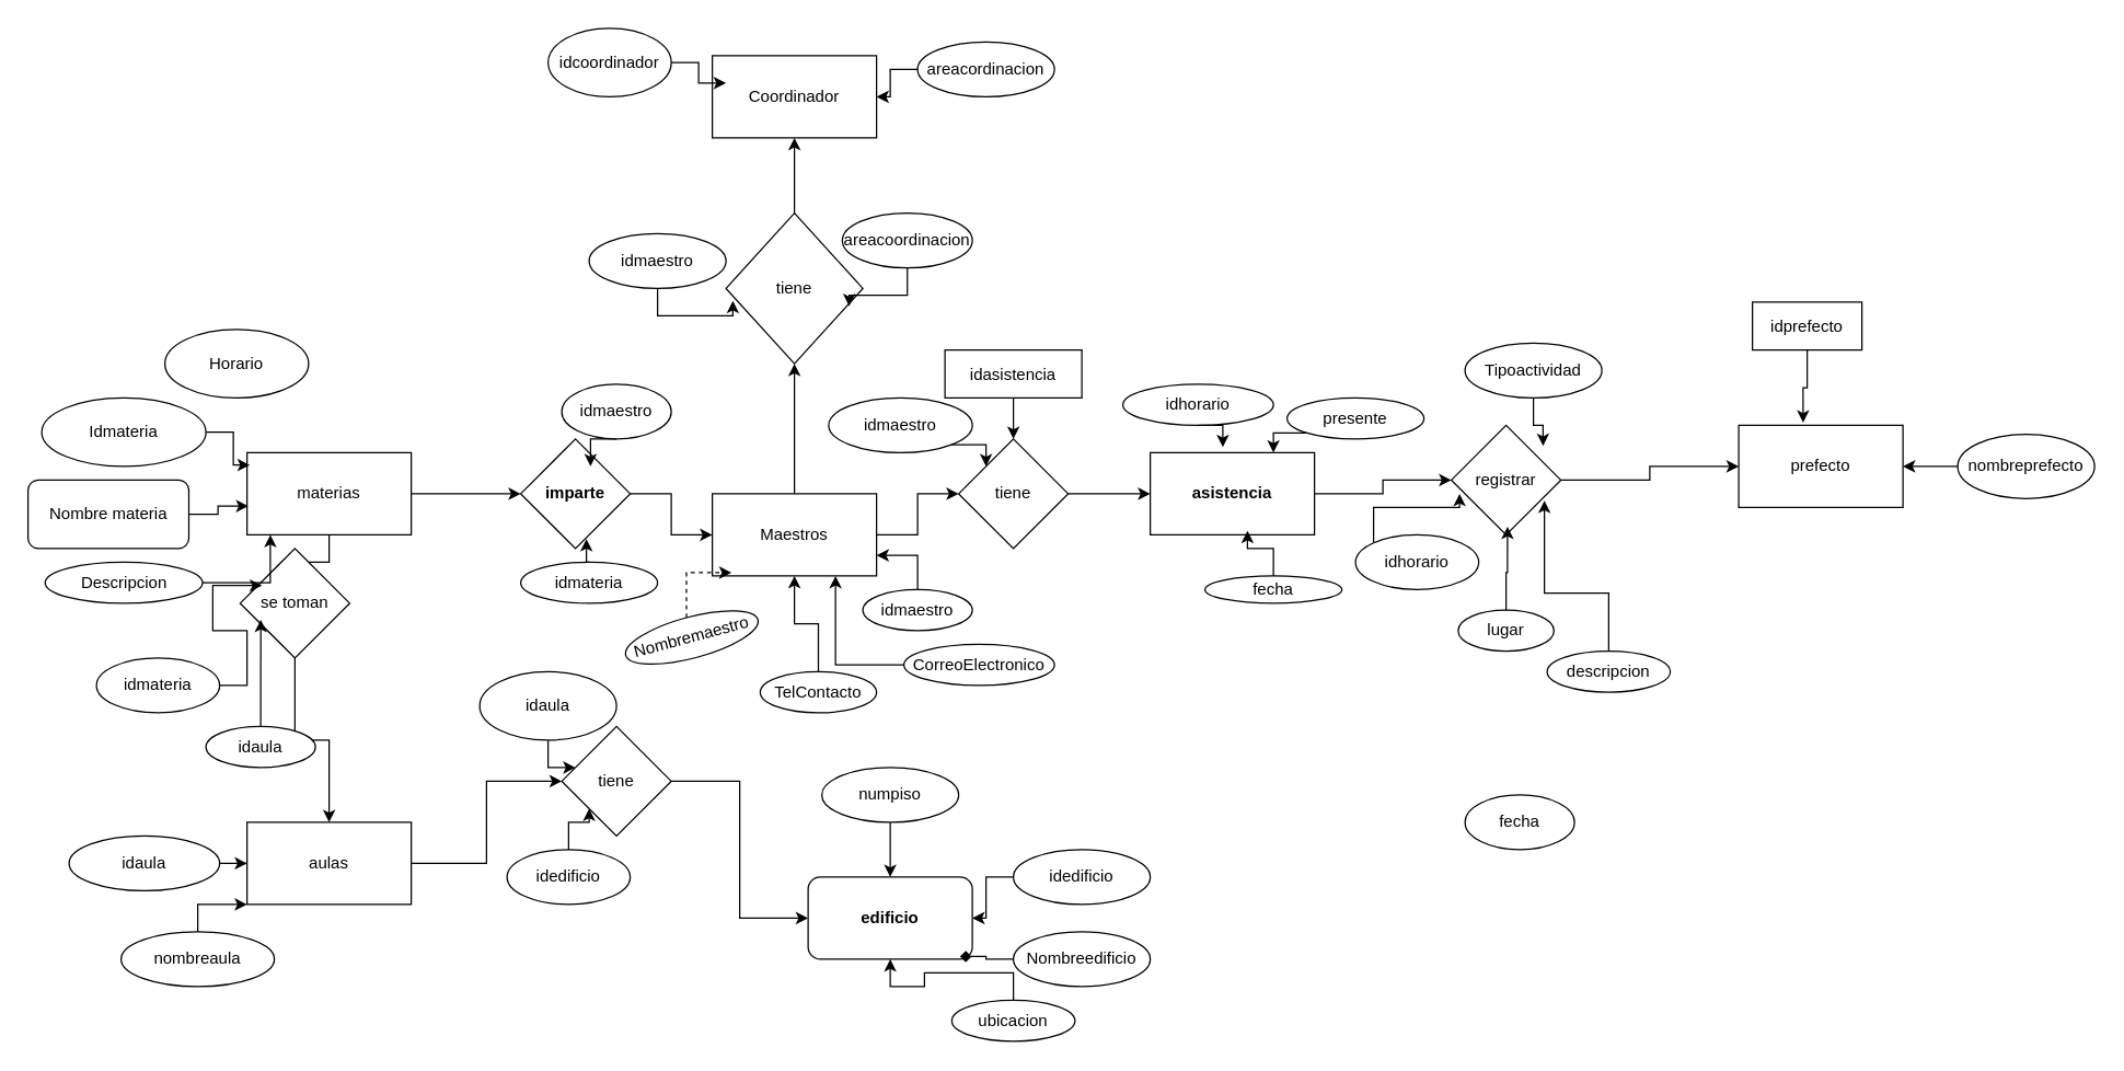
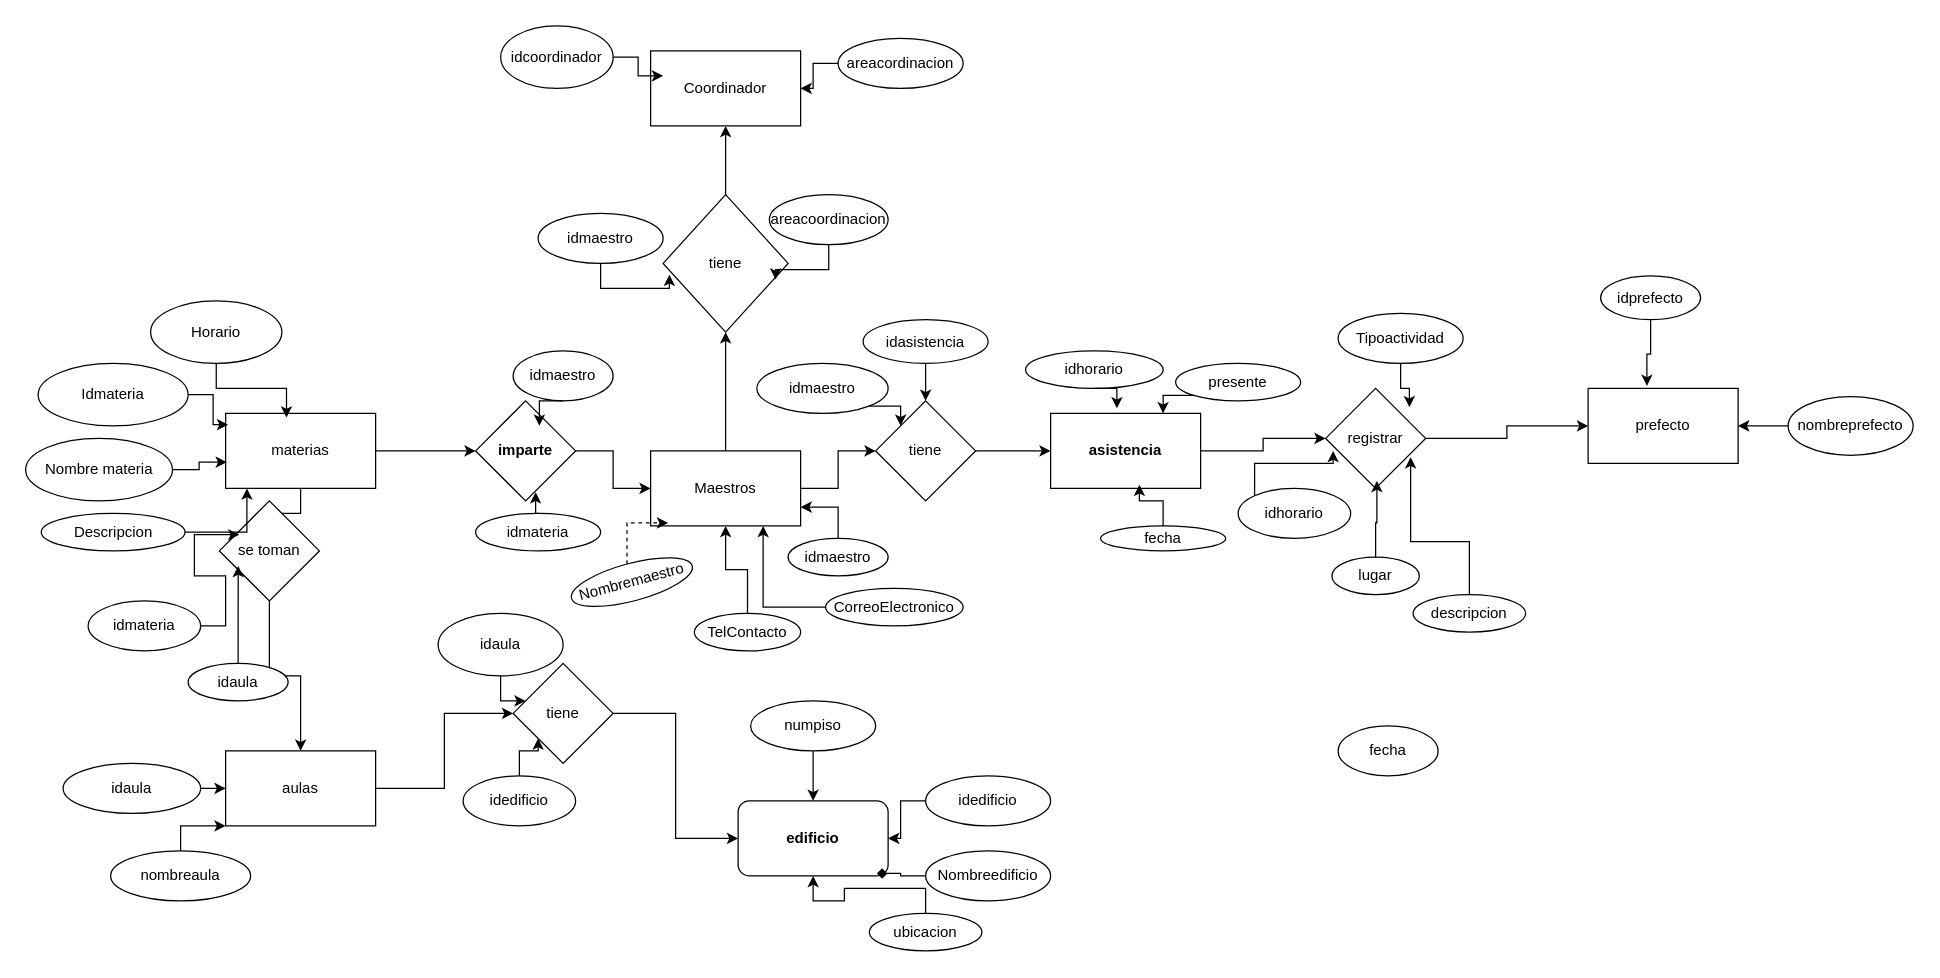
- <mxCell id="71" value="idprefecto" style="whiteSpace=wrap;html=1;strokeColor=default;align=center;verticalAlign=middle;fontFamily=Helvetica;fontSize=12;fontColor=default;fillColor=default;rounded=0;" parent="1" vertex="1"><mxGeometry x="1280" y="220" width="80" height="35" as="geometry" /></mxCell>
+ <mxCell id="71" value="idprefecto" style="ellipse;whiteSpace=wrap;html=1;strokeColor=default;align=center;verticalAlign=middle;fontFamily=Helvetica;fontSize=12;fontColor=default;fillColor=default;" parent="1" vertex="1"><mxGeometry x="1280" y="220" width="80" height="35" as="geometry" /></mxCell>
- <mxCell id="62" value="idasistencia" style="whiteSpace=wrap;html=1;strokeColor=default;align=center;verticalAlign=middle;fontFamily=Helvetica;fontSize=12;fontColor=default;fillColor=default;rounded=0;" parent="1" vertex="1"><mxGeometry x="690" y="255" width="100" height="35" as="geometry" /></mxCell>
+ <mxCell id="62" value="idasistencia" style="ellipse;whiteSpace=wrap;html=1;strokeColor=default;align=center;verticalAlign=middle;fontFamily=Helvetica;fontSize=12;fontColor=default;fillColor=default;" parent="1" vertex="1"><mxGeometry x="690" y="255" width="100" height="35" as="geometry" /></mxCell>
+ <mxCell id="29" style="edgeStyle=orthogonalEdgeStyle;rounded=0;orthogonalLoop=1;jettySize=auto;html=1;entryX=0.406;entryY=0.055;entryDx=0;entryDy=0;entryPerimeter=0;" parent="1" source="28" target="5" edge="1"><mxGeometry relative="1" as="geometry" /></mxCell>
- <mxCell id="34" value="Nombre materia" style="whiteSpace=wrap;html=1;strokeColor=default;align=center;verticalAlign=middle;fontFamily=Helvetica;fontSize=12;fontColor=default;fillColor=default;rounded=1;" parent="1" vertex="1"><mxGeometry x="20" y="350" width="117.5" height="50" as="geometry" /></mxCell>
+ <mxCell id="34" value="Nombre materia" style="ellipse;whiteSpace=wrap;html=1;strokeColor=default;align=center;verticalAlign=middle;fontFamily=Helvetica;fontSize=12;fontColor=default;fillColor=default;" parent="1" vertex="1"><mxGeometry x="20" y="350" width="117.5" height="50" as="geometry" /></mxCell>
